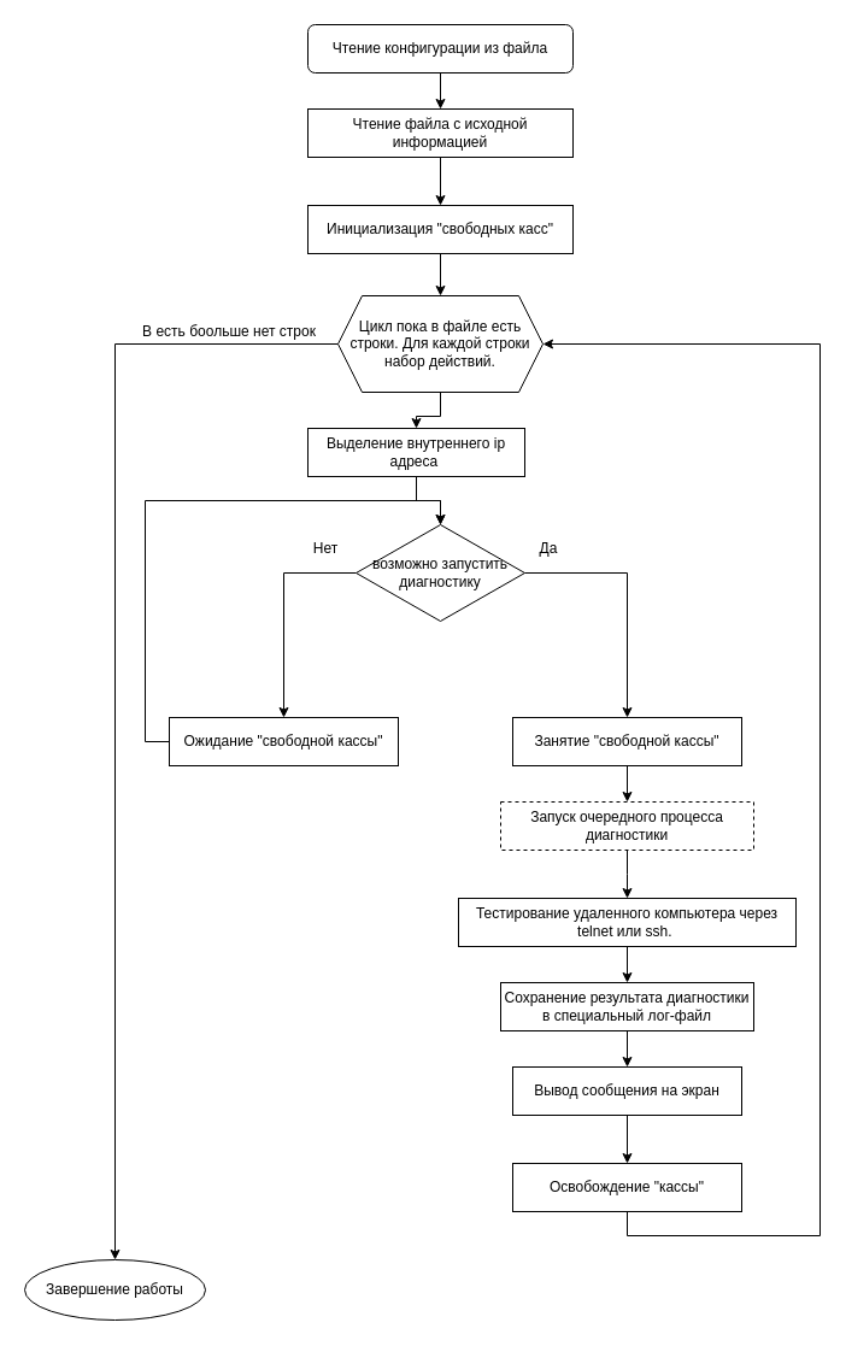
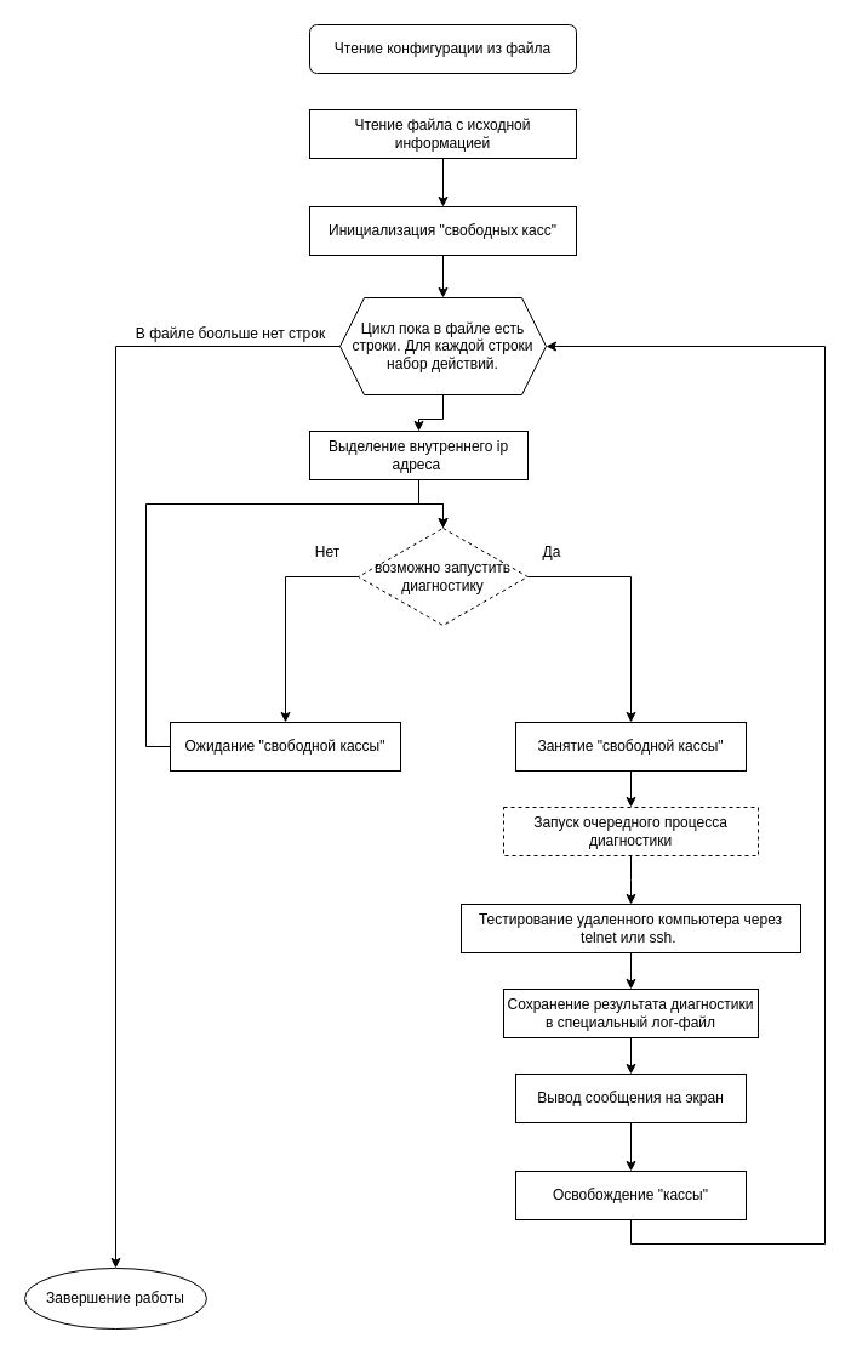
- <mxCell id="2" value="" style="edgeStyle=orthogonalEdgeStyle;rounded=0;orthogonalLoop=1;jettySize=auto;html=1;entryX=0.5;entryY=0;entryDx=0;entryDy=0;" edge="1" parent="1" source="3" target="5"><mxGeometry relative="1" as="geometry" /></mxCell>
- <mxCell id="32" value="В есть боольше нет строк" style="text;html=1;strokeColor=none;fillColor=none;align=center;verticalAlign=middle;whiteSpace=wrap;rounded=0;" vertex="1" parent="1"><mxGeometry x="100" y="265" width="180" height="20" as="geometry" /></mxCell>
+ <mxCell id="32" value="В файле боольше нет строк" style="text;html=1;strokeColor=none;fillColor=none;align=center;verticalAlign=middle;whiteSpace=wrap;rounded=0;" vertex="1" parent="1"><mxGeometry x="100" y="265" width="180" height="20" as="geometry" /></mxCell>
- <mxCell id="17" value="возможно запустить диагностику" style="rhombus;whiteSpace=wrap;html=1;" vertex="1" parent="1"><mxGeometry x="295" y="435" width="140" height="80" as="geometry" /></mxCell>
+ <mxCell id="17" value="возможно запустить диагностику" style="rhombus;whiteSpace=wrap;html=1;dashed=1;" vertex="1" parent="1"><mxGeometry x="295" y="435" width="140" height="80" as="geometry" /></mxCell>
